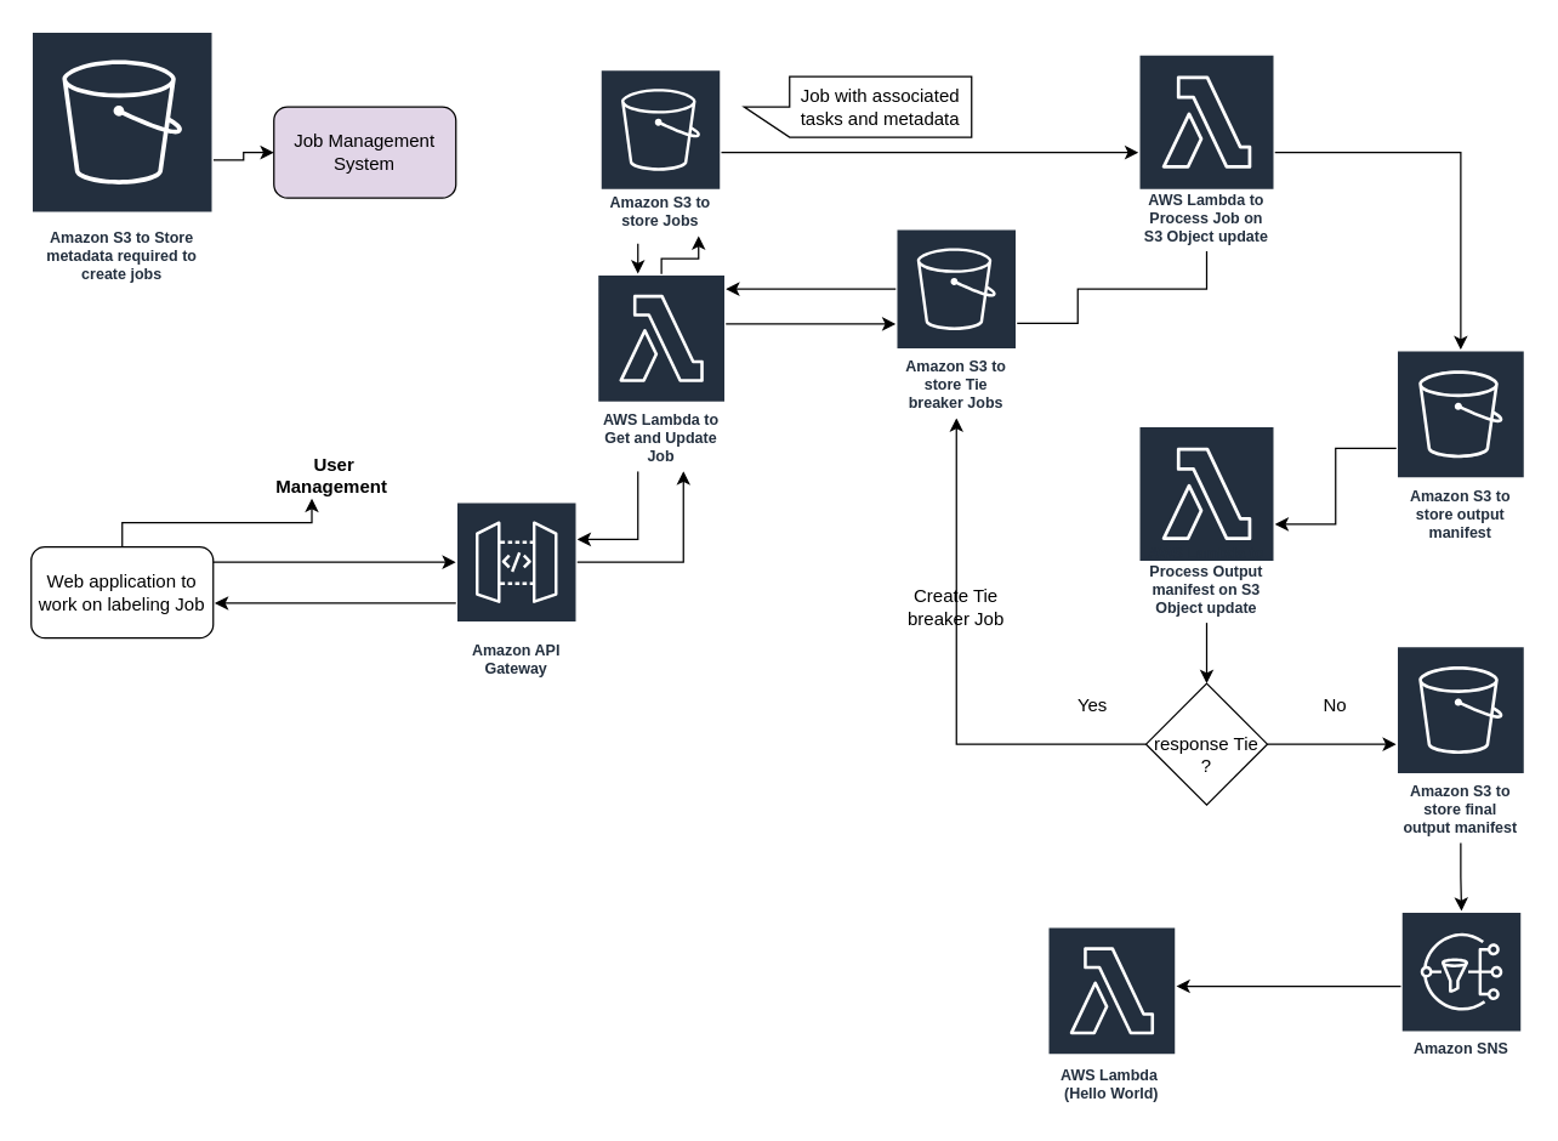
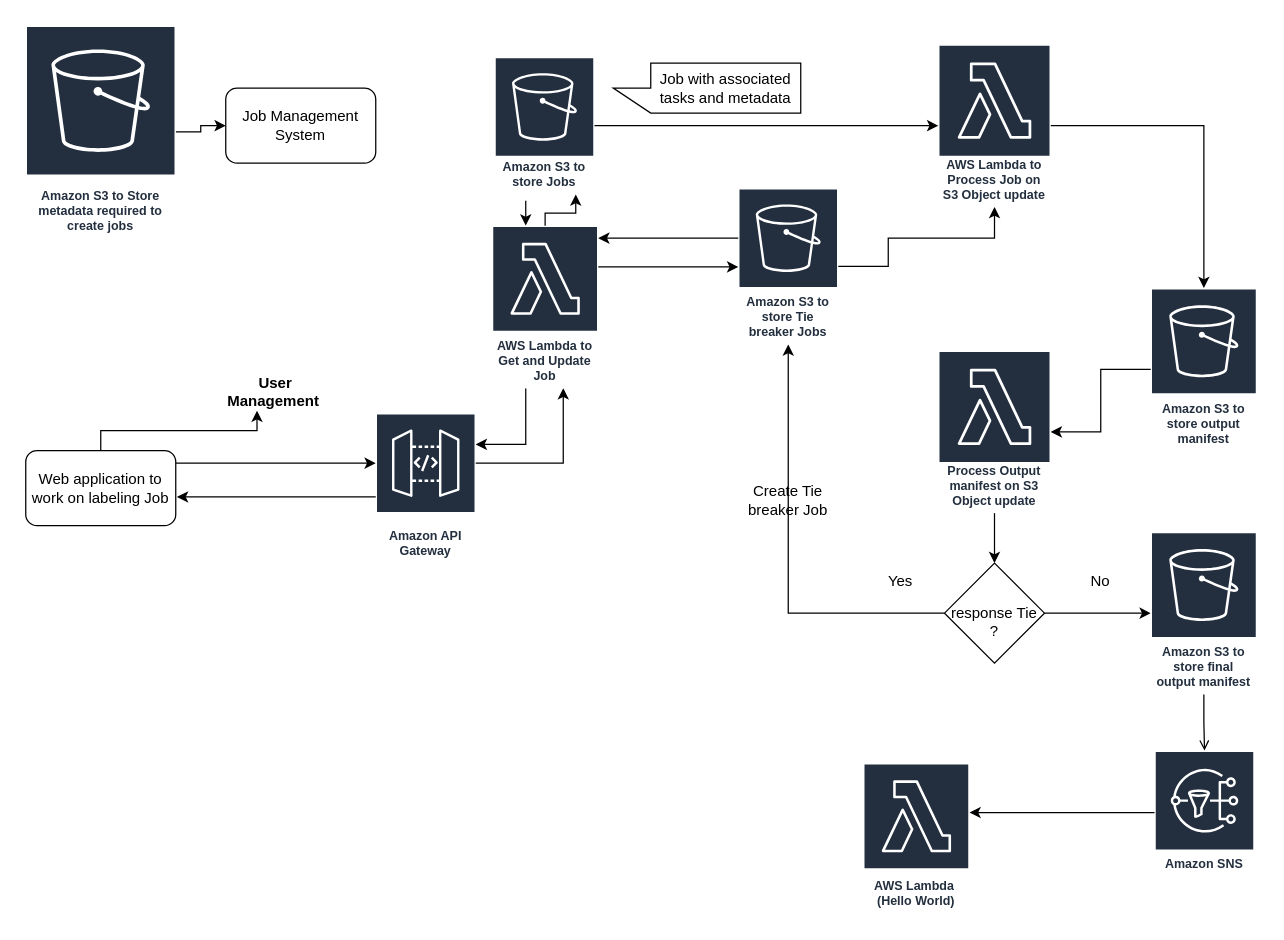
- <mxCell id="2" value="Job Management System" style="rounded=1;whiteSpace=wrap;html=1;fillColor=#e1d5e7;" vertex="1" parent="1"><mxGeometry x="180" y="70" width="120" height="60" as="geometry" /></mxCell>
+ <mxCell id="2" value="Job Management System" style="rounded=1;whiteSpace=wrap;html=1;" vertex="1" parent="1"><mxGeometry x="180" y="70" width="120" height="60" as="geometry" /></mxCell>
- <mxCell id="40" value="" style="endArrow=none;html=1;rounded=0;edgeStyle=orthogonalEdgeStyle;" edge="1" parent="1" source="25" target="14"><mxGeometry width="50" height="50" relative="1" as="geometry"><mxPoint x="450" y="340" as="sourcePoint" /><mxPoint x="500" y="290" as="targetPoint" /><Array as="points"><mxPoint x="710" y="212" /><mxPoint x="710" y="190" /><mxPoint x="795" y="190" /></Array></mxGeometry></mxCell>
+ <mxCell id="40" value="" style="endArrow=classic;html=1;rounded=0;edgeStyle=orthogonalEdgeStyle;" edge="1" parent="1" source="25" target="14"><mxGeometry width="50" height="50" relative="1" as="geometry"><mxPoint x="450" y="340" as="sourcePoint" /><mxPoint x="500" y="290" as="targetPoint" /><Array as="points"><mxPoint x="710" y="212" /><mxPoint x="710" y="190" /><mxPoint x="795" y="190" /></Array></mxGeometry></mxCell>
- <mxCell id="34" value="" style="endArrow=classic;html=1;rounded=0;edgeStyle=orthogonalEdgeStyle;" edge="1" parent="1" source="32" target="33"><mxGeometry width="50" height="50" relative="1" as="geometry"><mxPoint x="840" y="600" as="sourcePoint" /><mxPoint x="890" y="550" as="targetPoint" /></mxGeometry></mxCell>
+ <mxCell id="34" value="" style="endArrow=open;html=1;rounded=0;edgeStyle=orthogonalEdgeStyle;" edge="1" parent="1" source="32" target="33"><mxGeometry width="50" height="50" relative="1" as="geometry"><mxPoint x="840" y="600" as="sourcePoint" /><mxPoint x="890" y="550" as="targetPoint" /></mxGeometry></mxCell>
